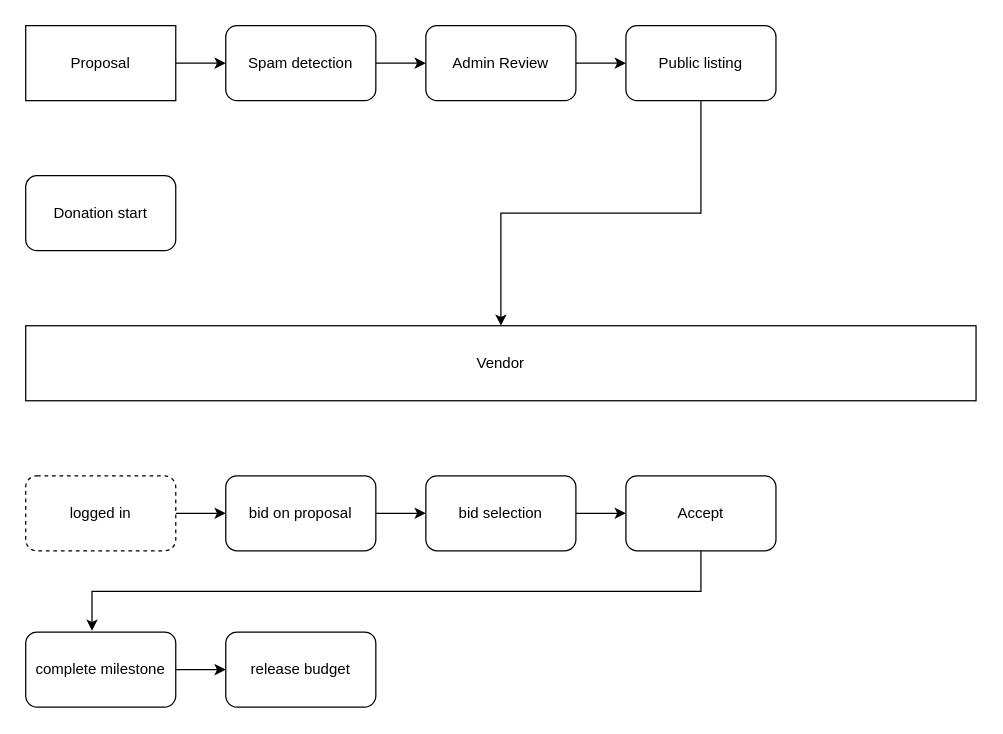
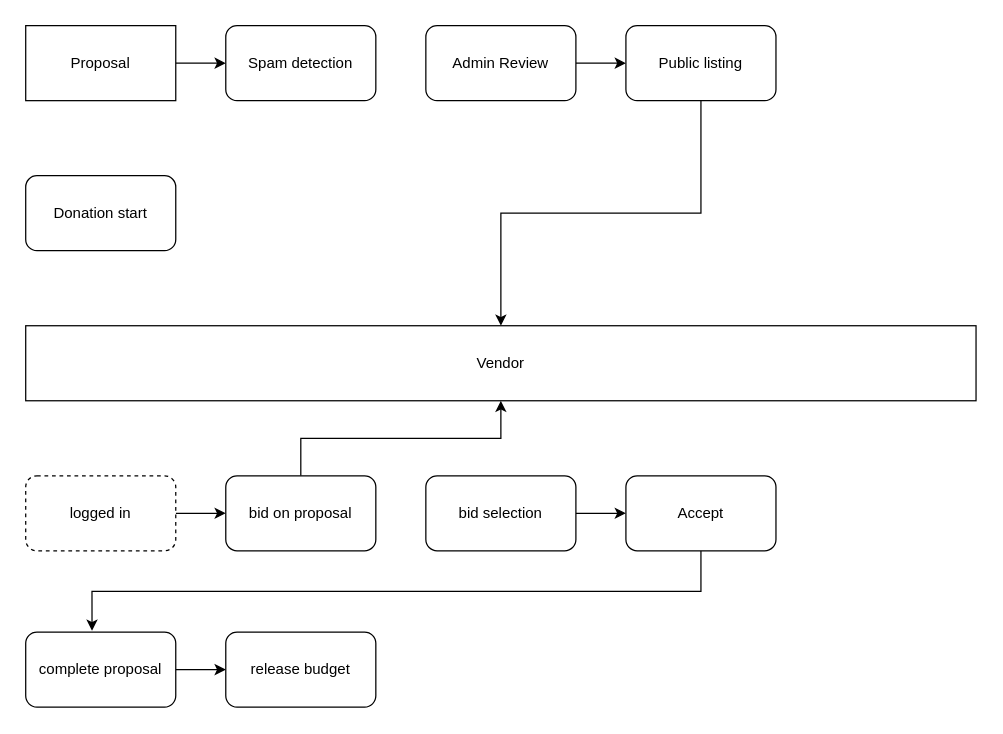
- <mxCell id="4" style="edgeStyle=orthogonalEdgeStyle;rounded=0;orthogonalLoop=1;jettySize=auto;html=1;exitX=1;exitY=0.5;exitDx=0;exitDy=0;entryX=0;entryY=0.5;entryDx=0;entryDy=0;" edge="1" parent="1" source="5" target="7"><mxGeometry relative="1" as="geometry" /></mxCell>
- <mxCell id="14" value="" style="edgeStyle=orthogonalEdgeStyle;rounded=0;orthogonalLoop=1;jettySize=auto;html=1;" edge="1" parent="1" source="15" target="17"><mxGeometry relative="1" as="geometry" /></mxCell>
+ <mxCell id="14" value="" style="edgeStyle=orthogonalEdgeStyle;rounded=0;orthogonalLoop=1;jettySize=auto;html=1;" edge="1" parent="1" source="15" target="11"><mxGeometry relative="1" as="geometry" /></mxCell>
- <mxCell id="21" value="complete milestone" style="rounded=1;whiteSpace=wrap;html=1;" vertex="1" parent="1"><mxGeometry x="20" y="505" width="120" height="60" as="geometry" /></mxCell>
+ <mxCell id="21" value="complete proposal" style="rounded=1;whiteSpace=wrap;html=1;" vertex="1" parent="1"><mxGeometry x="20" y="505" width="120" height="60" as="geometry" /></mxCell>
